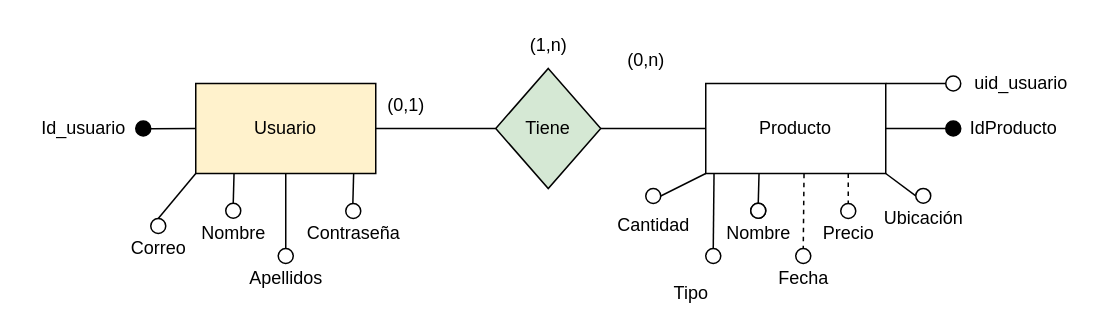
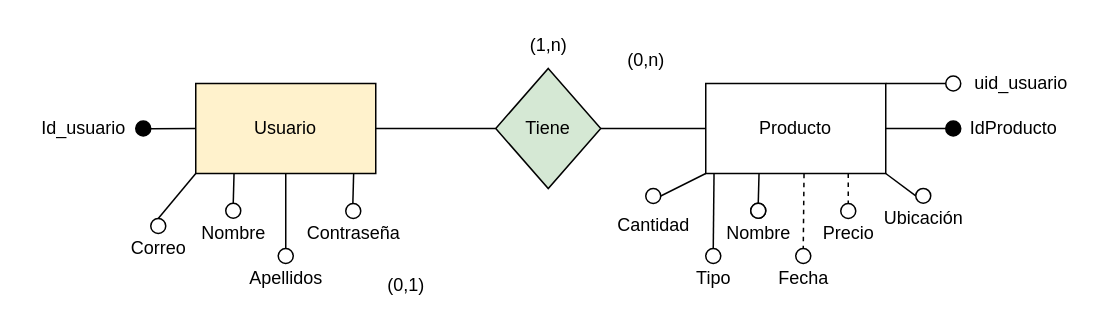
- <mxCell id="42" value="(0,1)" style="text;html=1;align=center;verticalAlign=middle;resizable=0;points=[];autosize=1;" parent="1" vertex="1"><mxGeometry x="250" y="60" width="40" height="20" as="geometry" /></mxCell>
+ <mxCell id="42" value="(0,1)" style="text;html=1;align=center;verticalAlign=middle;resizable=0;points=[];autosize=1;" parent="1" vertex="1"><mxGeometry x="250" y="180" width="40" height="20" as="geometry" /></mxCell>
- <mxCell id="21" value="Tipo" style="text;html=1;align=center;verticalAlign=middle;resizable=0;points=[];autosize=1;" parent="1" vertex="1"><mxGeometry x="440" y="185" width="40" height="20" as="geometry" /></mxCell>
+ <mxCell id="21" value="Tipo" style="text;html=1;align=center;verticalAlign=middle;resizable=0;points=[];autosize=1;" parent="1" vertex="1"><mxGeometry x="455" y="175" width="40" height="20" as="geometry" /></mxCell>
